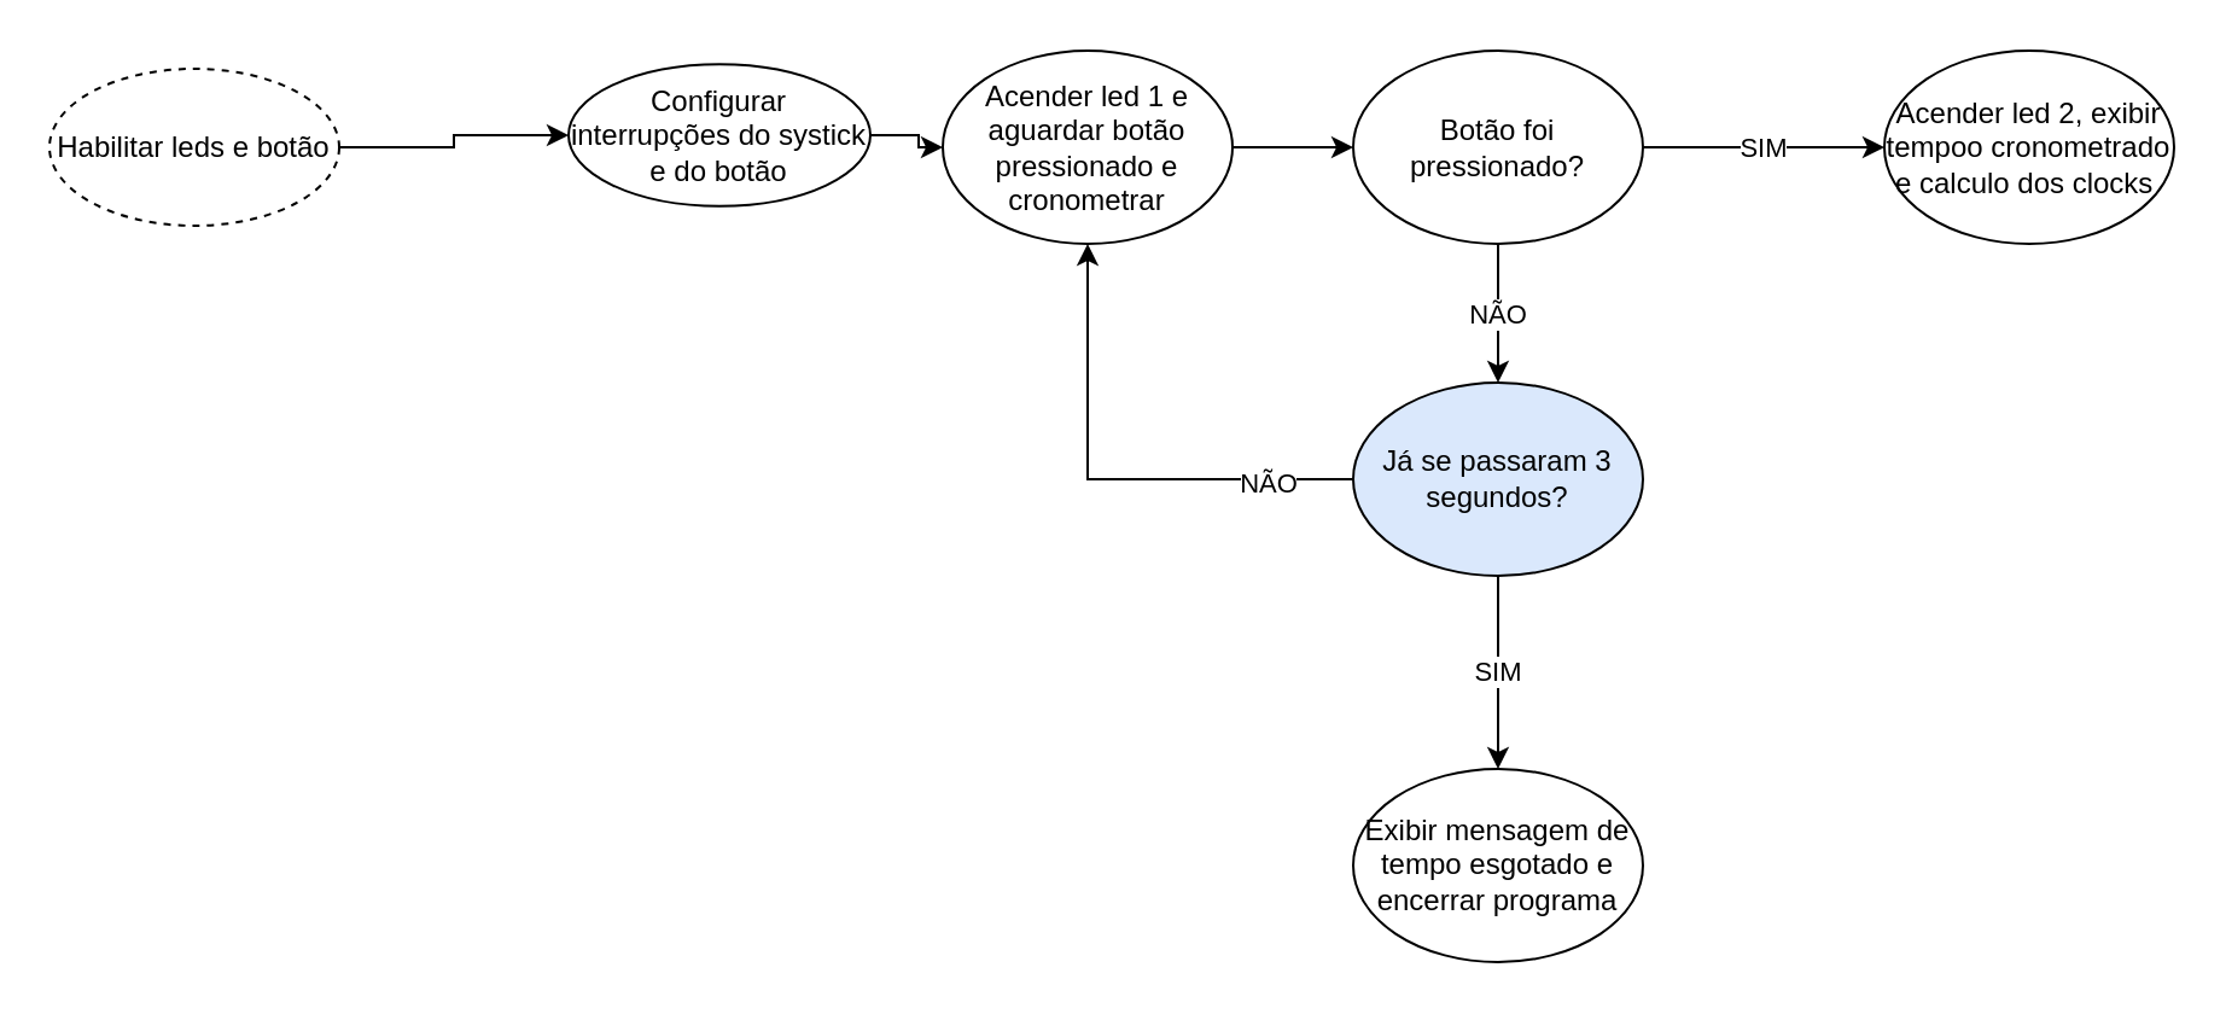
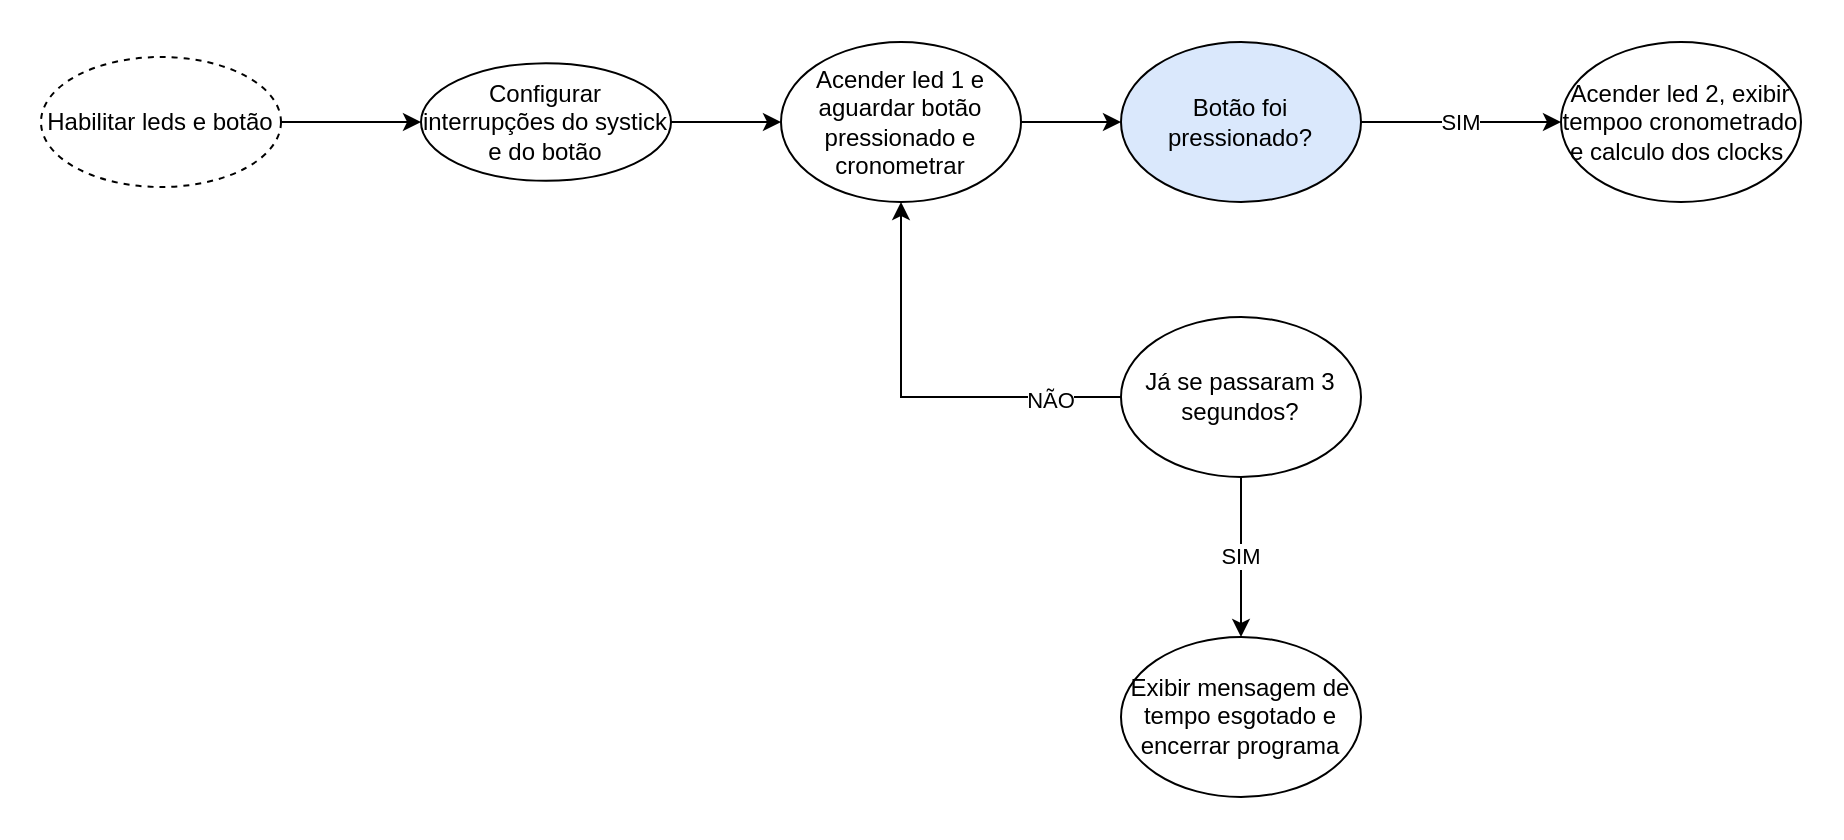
- <mxCell id="5" value="Configurar interrupções do systick e do botão" style="ellipse;whiteSpace=wrap;html=1;" vertex="1" parent="1"><mxGeometry x="235" y="26.13" width="125" height="58.75" as="geometry" /></mxCell>
+ <mxCell id="5" value="Configurar interrupções do systick e do botão" style="ellipse;whiteSpace=wrap;html=1;" vertex="1" parent="1"><mxGeometry x="210" y="31.13" width="125" height="58.75" as="geometry" /></mxCell>
- <mxCell id="10" value="Botão foi pressionado?" style="ellipse;whiteSpace=wrap;html=1;" vertex="1" parent="1"><mxGeometry x="560" y="20.5" width="120" height="80" as="geometry" /></mxCell>
+ <mxCell id="10" value="Botão foi pressionado?" style="ellipse;whiteSpace=wrap;html=1;fillColor=#dae8fc;" vertex="1" parent="1"><mxGeometry x="560" y="20.5" width="120" height="80" as="geometry" /></mxCell>
- <mxCell id="8" value="NÃO" style="edgeStyle=orthogonalEdgeStyle;rounded=0;orthogonalLoop=1;jettySize=auto;html=1;entryX=0.5;entryY=0;entryDx=0;entryDy=0;" edge="1" parent="1" source="10" target="14"><mxGeometry relative="1" as="geometry"><mxPoint x="620" y="148" as="targetPoint" /></mxGeometry></mxCell>
- <mxCell id="14" value="Já se passaram 3 segundos?" style="ellipse;whiteSpace=wrap;html=1;fillColor=#dae8fc;" vertex="1" parent="1"><mxGeometry x="560" y="158" width="120" height="80" as="geometry" /></mxCell>
+ <mxCell id="14" value="Já se passaram 3 segundos?" style="ellipse;whiteSpace=wrap;html=1;" vertex="1" parent="1"><mxGeometry x="560" y="158" width="120" height="80" as="geometry" /></mxCell>
